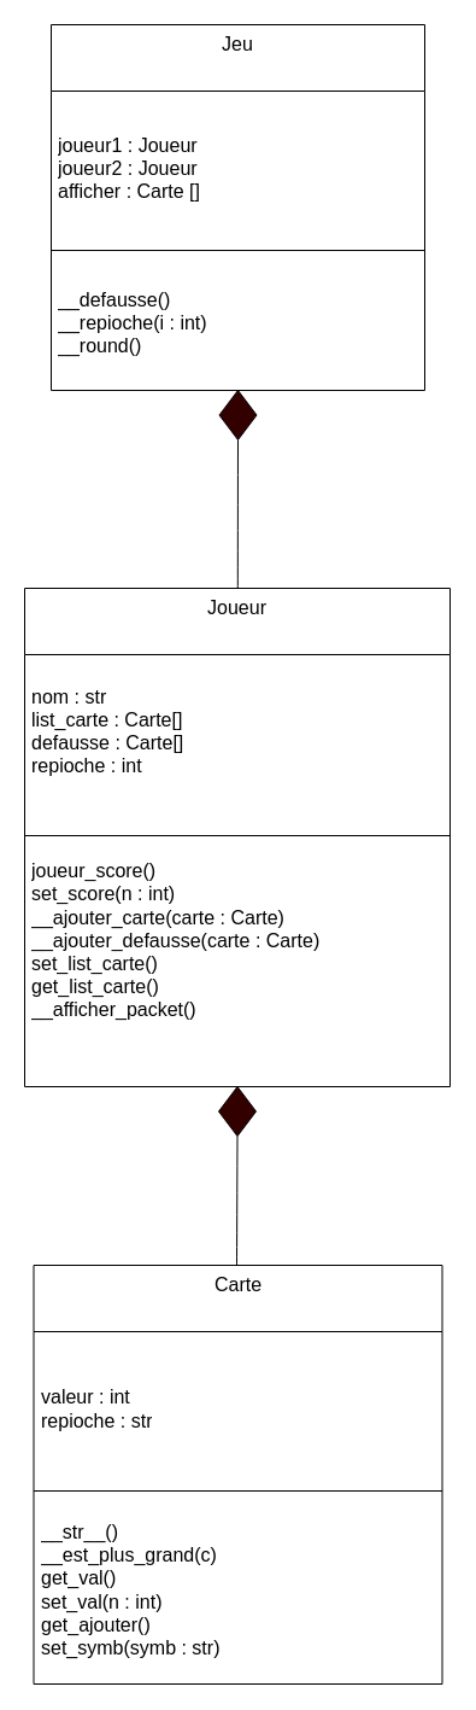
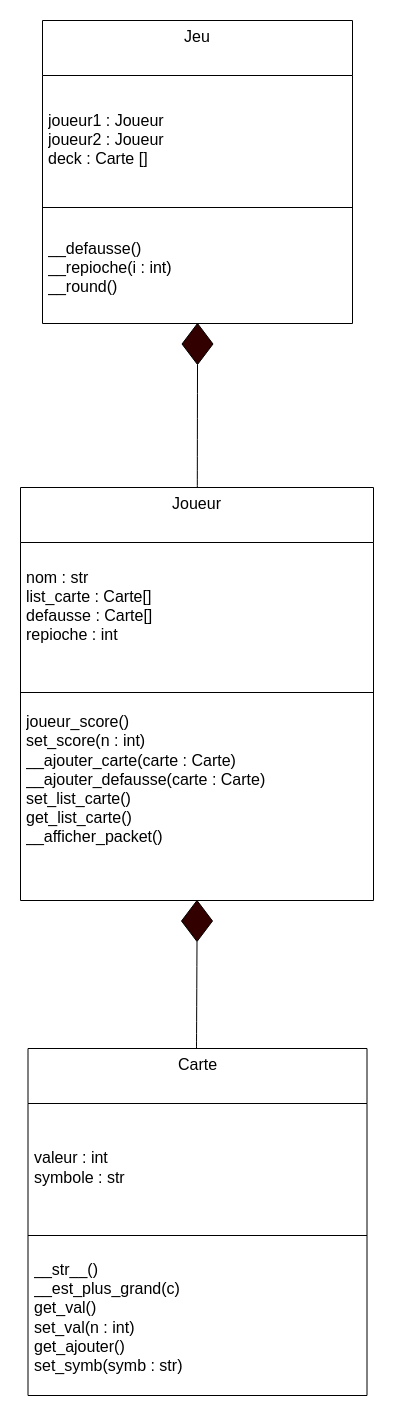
- <mxCell id="14" value="&lt;div&gt;joueur1 : Joueur&lt;/div&gt;&lt;div&gt;joueur2 : Joueur&lt;/div&gt;&lt;div&gt;afficher : Carte []&lt;br&gt;&lt;/div&gt;" style="text;html=1;strokeColor=none;fillColor=none;align=left;verticalAlign=middle;spacingLeft=4;spacingRight=4;overflow=hidden;rotatable=0;points=[[0,0.5],[1,0.5]];portConstraint=eastwest;whiteSpace=wrap;fontSize=16;" parent="13" vertex="1"><mxGeometry y="55" width="310" height="128" as="geometry" /></mxCell>
+ <mxCell id="14" value="&lt;div&gt;joueur1 : Joueur&lt;/div&gt;&lt;div&gt;joueur2 : Joueur&lt;/div&gt;&lt;div&gt;deck : Carte []&lt;br&gt;&lt;/div&gt;" style="text;html=1;strokeColor=none;fillColor=none;align=left;verticalAlign=middle;spacingLeft=4;spacingRight=4;overflow=hidden;rotatable=0;points=[[0,0.5],[1,0.5]];portConstraint=eastwest;whiteSpace=wrap;fontSize=16;" parent="13" vertex="1"><mxGeometry y="55" width="310" height="128" as="geometry" /></mxCell>
- <mxCell id="3" value="&lt;div&gt;valeur : int&lt;/div&gt;&lt;div&gt;repioche : str&lt;br&gt;&lt;/div&gt;" style="text;html=1;strokeColor=none;fillColor=none;align=left;verticalAlign=middle;spacingLeft=4;spacingRight=4;overflow=hidden;rotatable=0;points=[[0,0.5],[1,0.5]];portConstraint=eastwest;whiteSpace=wrap;fontSize=16;" parent="2" vertex="1"><mxGeometry y="55" width="339" height="128" as="geometry" /></mxCell>
+ <mxCell id="3" value="&lt;div&gt;valeur : int&lt;/div&gt;&lt;div&gt;symbole : str&lt;br&gt;&lt;/div&gt;" style="text;html=1;strokeColor=none;fillColor=none;align=left;verticalAlign=middle;spacingLeft=4;spacingRight=4;overflow=hidden;rotatable=0;points=[[0,0.5],[1,0.5]];portConstraint=eastwest;whiteSpace=wrap;fontSize=16;" parent="2" vertex="1"><mxGeometry y="55" width="339" height="128" as="geometry" /></mxCell>
